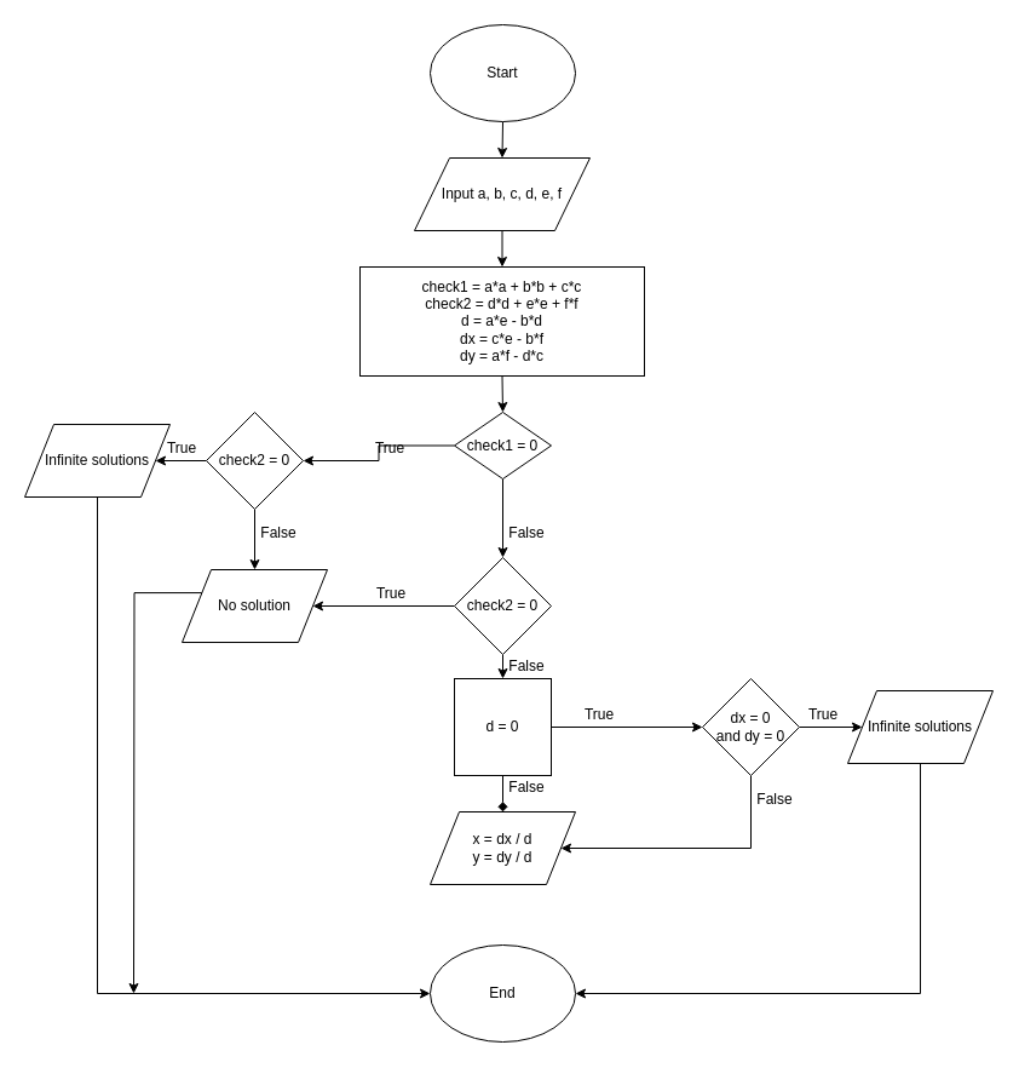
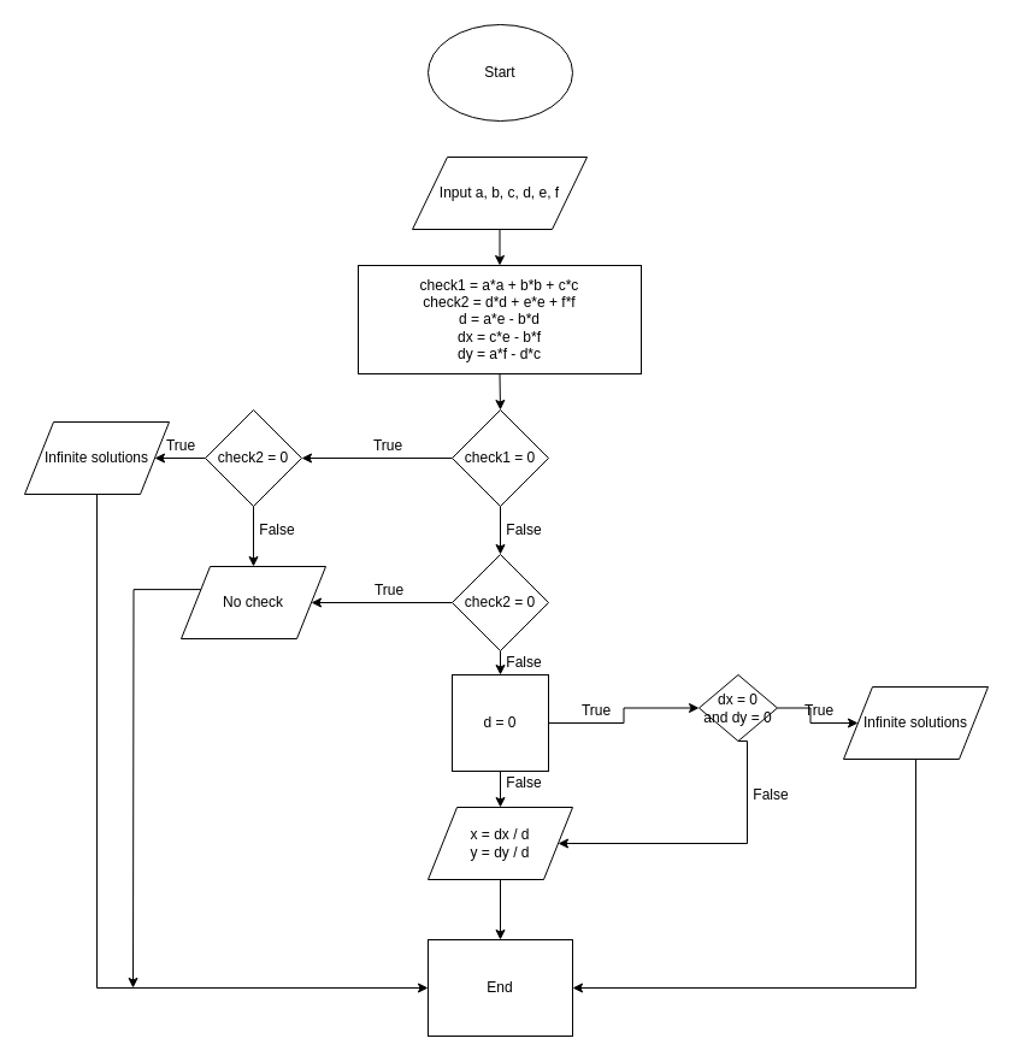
- <mxCell id="2" style="edgeStyle=orthogonalEdgeStyle;rounded=0;orthogonalLoop=1;jettySize=auto;html=1;exitX=0.5;exitY=1;exitDx=0;exitDy=0;entryX=0.5;entryY=0;entryDx=0;entryDy=0;" parent="1" source="3" target="5" edge="1"><mxGeometry relative="1" as="geometry" /></mxCell>
- <mxCell id="10" value="check1 = 0" style="rhombus;whiteSpace=wrap;html=1;" parent="1" vertex="1"><mxGeometry x="375" y="340" width="80" height="55" as="geometry" /></mxCell>
+ <mxCell id="10" value="check1 = 0" style="rhombus;whiteSpace=wrap;html=1;" parent="1" vertex="1"><mxGeometry x="375" y="340" width="80" height="80" as="geometry" /></mxCell>
- <mxCell id="20" value="No solution" style="shape=parallelogram;perimeter=parallelogramPerimeter;whiteSpace=wrap;html=1;" parent="1" vertex="1"><mxGeometry x="150" y="470" width="120" height="60" as="geometry" /></mxCell>
+ <mxCell id="20" value="No check" style="shape=parallelogram;perimeter=parallelogramPerimeter;whiteSpace=wrap;html=1;" parent="1" vertex="1"><mxGeometry x="150" y="470" width="120" height="60" as="geometry" /></mxCell>
- <mxCell id="36" value="dx = 0&lt;br&gt;and dy = 0" style="rhombus;whiteSpace=wrap;html=1;" vertex="1" parent="1"><mxGeometry x="580" y="560" width="80" height="80" as="geometry" /></mxCell>
+ <mxCell id="36" value="dx = 0&lt;br&gt;and dy = 0" style="rhombus;whiteSpace=wrap;html=1;" vertex="1" parent="1"><mxGeometry x="580" y="560" width="65" height="55" as="geometry" /></mxCell>
- <mxCell id="26" style="edgeStyle=orthogonalEdgeStyle;rounded=0;orthogonalLoop=1;jettySize=auto;html=1;exitX=0.5;exitY=1;exitDx=0;exitDy=0;entryX=0.5;entryY=0;entryDx=0;entryDy=0;endArrow=diamond;" parent="1" source="28" target="31" edge="1"><mxGeometry relative="1" as="geometry" /></mxCell>
+ <mxCell id="26" style="edgeStyle=orthogonalEdgeStyle;rounded=0;orthogonalLoop=1;jettySize=auto;html=1;exitX=0.5;exitY=1;exitDx=0;exitDy=0;entryX=0.5;entryY=0;entryDx=0;entryDy=0;" parent="1" source="28" target="31" edge="1"><mxGeometry relative="1" as="geometry" /></mxCell>
+ <mxCell id="30" style="edgeStyle=orthogonalEdgeStyle;rounded=0;orthogonalLoop=1;jettySize=auto;html=1;exitX=0.5;exitY=1;exitDx=0;exitDy=0;entryX=0.5;entryY=0;entryDx=0;entryDy=0;" parent="1" source="31" target="32" edge="1"><mxGeometry relative="1" as="geometry" /></mxCell>
- <mxCell id="32" value="End" style="ellipse;whiteSpace=wrap;html=1;" parent="1" vertex="1"><mxGeometry x="355" y="780" width="120" height="80" as="geometry" /></mxCell>
+ <mxCell id="32" value="End" style="whiteSpace=wrap;html=1;rounded=0;" parent="1" vertex="1"><mxGeometry x="355" y="780" width="120" height="80" as="geometry" /></mxCell>
